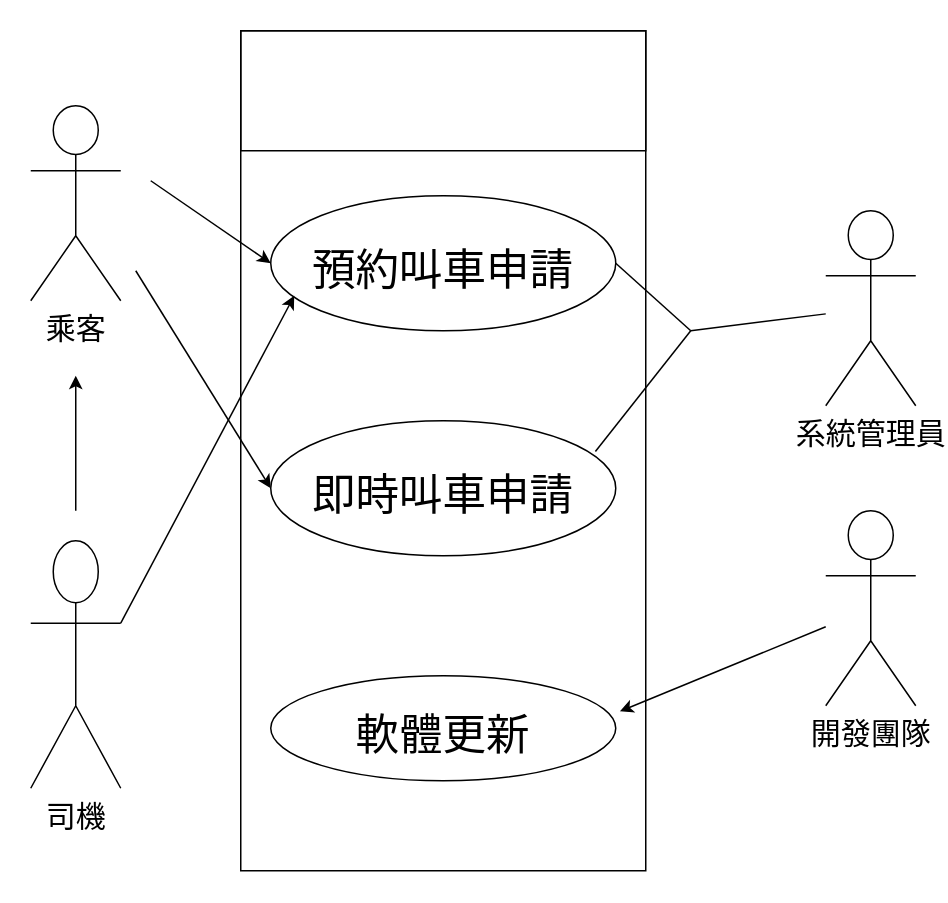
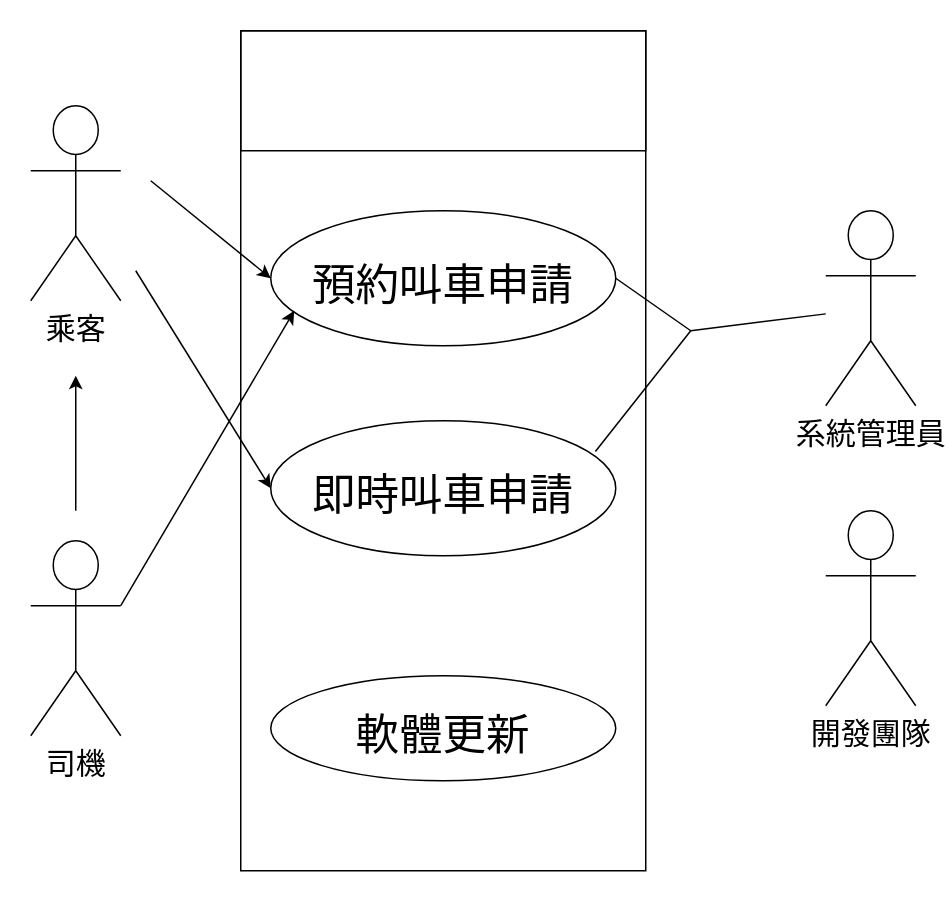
- <mxCell id="10" value="&lt;font style=&quot;font-size: 29px;&quot;&gt;預約叫車申請&lt;/font&gt;" style="ellipse;whiteSpace=wrap;html=1;fontSize=40;fillColor=none;" vertex="1" parent="1"><mxGeometry x="180" y="130" width="230" height="90" as="geometry" /></mxCell>
+ <mxCell id="10" value="&lt;font style=&quot;font-size: 29px;&quot;&gt;預約叫車申請&lt;/font&gt;" style="ellipse;whiteSpace=wrap;html=1;fontSize=40;fillColor=none;" vertex="1" parent="1"><mxGeometry x="180" y="140" width="230" height="90" as="geometry" /></mxCell>
- <mxCell id="8" value="&lt;font style=&quot;font-size: 20px;&quot;&gt;司機&lt;/font&gt;" style="shape=umlActor;verticalLabelPosition=bottom;verticalAlign=top;html=1;outlineConnect=0;fillColor=none;" vertex="1" parent="1"><mxGeometry x="20" y="360" width="60" height="165" as="geometry" /></mxCell>
+ <mxCell id="8" value="&lt;font style=&quot;font-size: 20px;&quot;&gt;司機&lt;/font&gt;" style="shape=umlActor;verticalLabelPosition=bottom;verticalAlign=top;html=1;outlineConnect=0;fillColor=none;" vertex="1" parent="1"><mxGeometry x="20" y="360" width="60" height="130" as="geometry" /></mxCell>
- <mxCell id="15" style="edgeStyle=none;html=1;entryX=1.012;entryY=0.339;entryDx=0;entryDy=0;entryPerimeter=0;fontSize=20;endArrow=classic;endFill=1;" edge="1" parent="1" source="16" target="12"><mxGeometry relative="1" as="geometry" /></mxCell>
